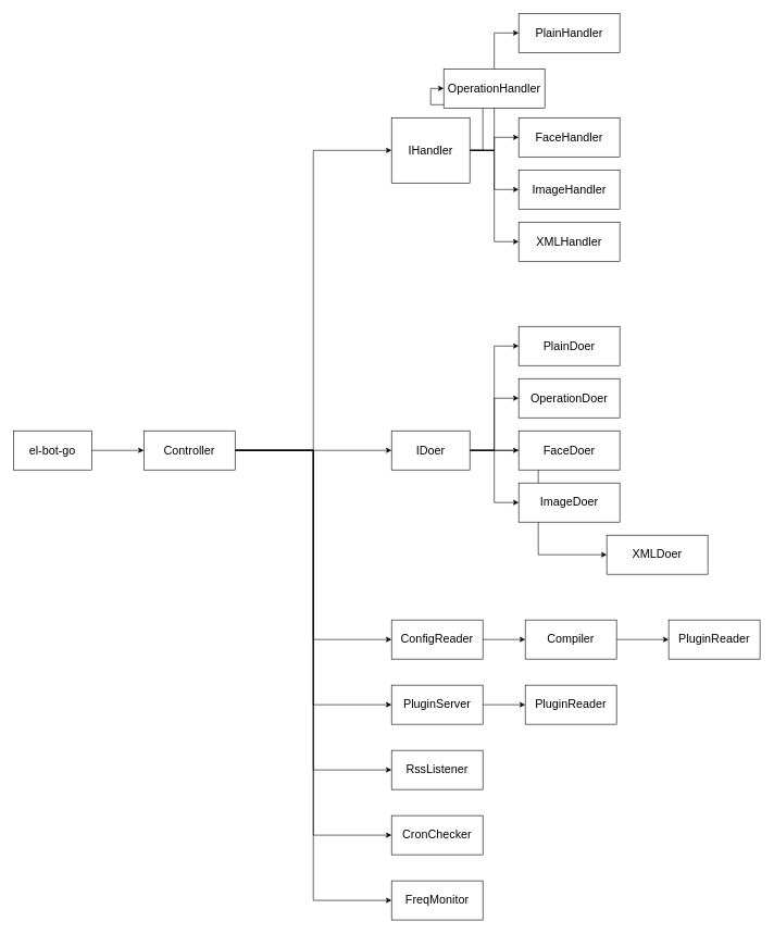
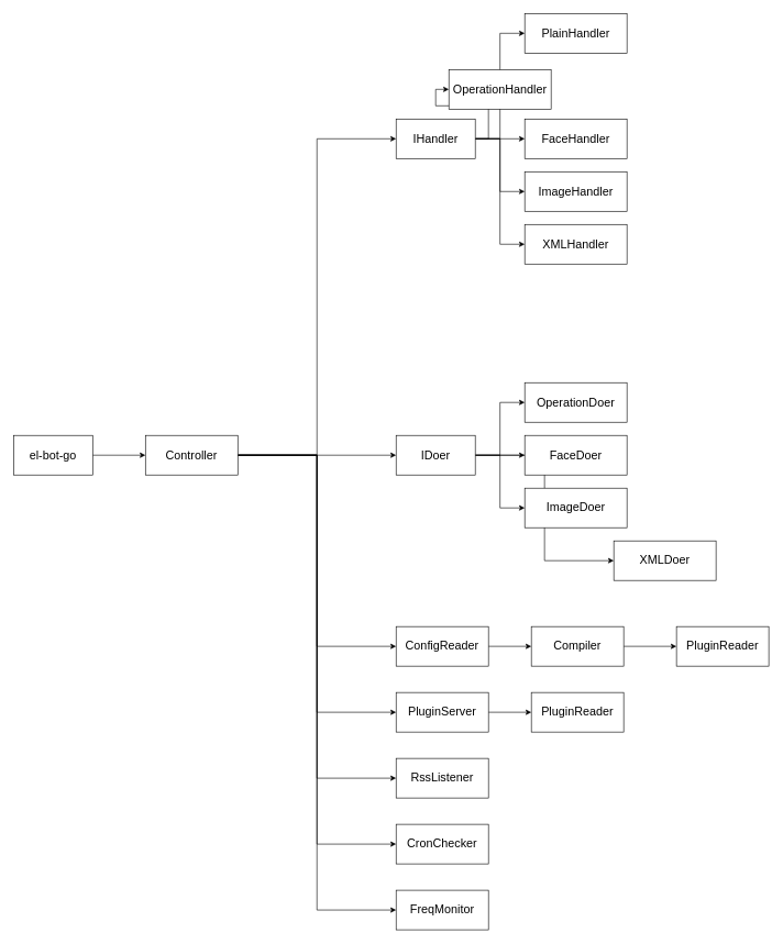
- <mxCell id="9" value="IHandler" style="rounded=0;whiteSpace=wrap;html=1;strokeColor=#000000;fillColor=#FFFFFF;gradientColor=none;fontSize=18;" vertex="1" parent="1"><mxGeometry x="600" y="180" width="120" height="100" as="geometry" /></mxCell>
+ <mxCell id="9" value="IHandler" style="rounded=0;whiteSpace=wrap;html=1;strokeColor=#000000;fillColor=#FFFFFF;gradientColor=none;fontSize=18;" vertex="1" parent="1"><mxGeometry x="600" y="180" width="120" height="60" as="geometry" /></mxCell>
- <mxCell id="15" style="edgeStyle=orthogonalEdgeStyle;rounded=0;orthogonalLoop=1;jettySize=auto;html=1;exitX=1;exitY=0.5;exitDx=0;exitDy=0;entryX=0;entryY=0.5;entryDx=0;entryDy=0;fontSize=18;" edge="1" parent="1" source="20" target="23"><mxGeometry relative="1" as="geometry" /></mxCell>
- <mxCell id="23" value="PlainDoer" style="rounded=0;whiteSpace=wrap;html=1;strokeColor=#000000;fillColor=#FFFFFF;gradientColor=none;fontSize=18;" vertex="1" parent="1"><mxGeometry x="795" y="500" width="155" height="60" as="geometry" /></mxCell>
